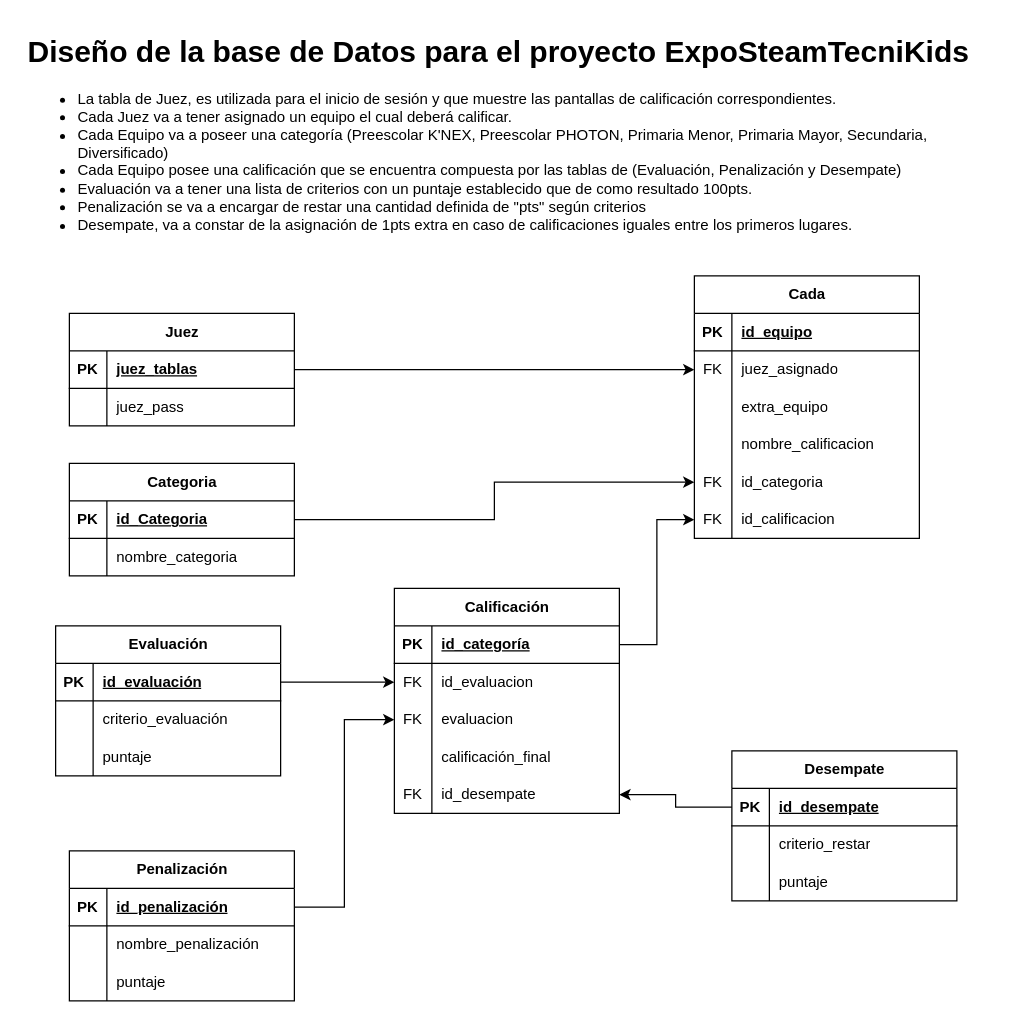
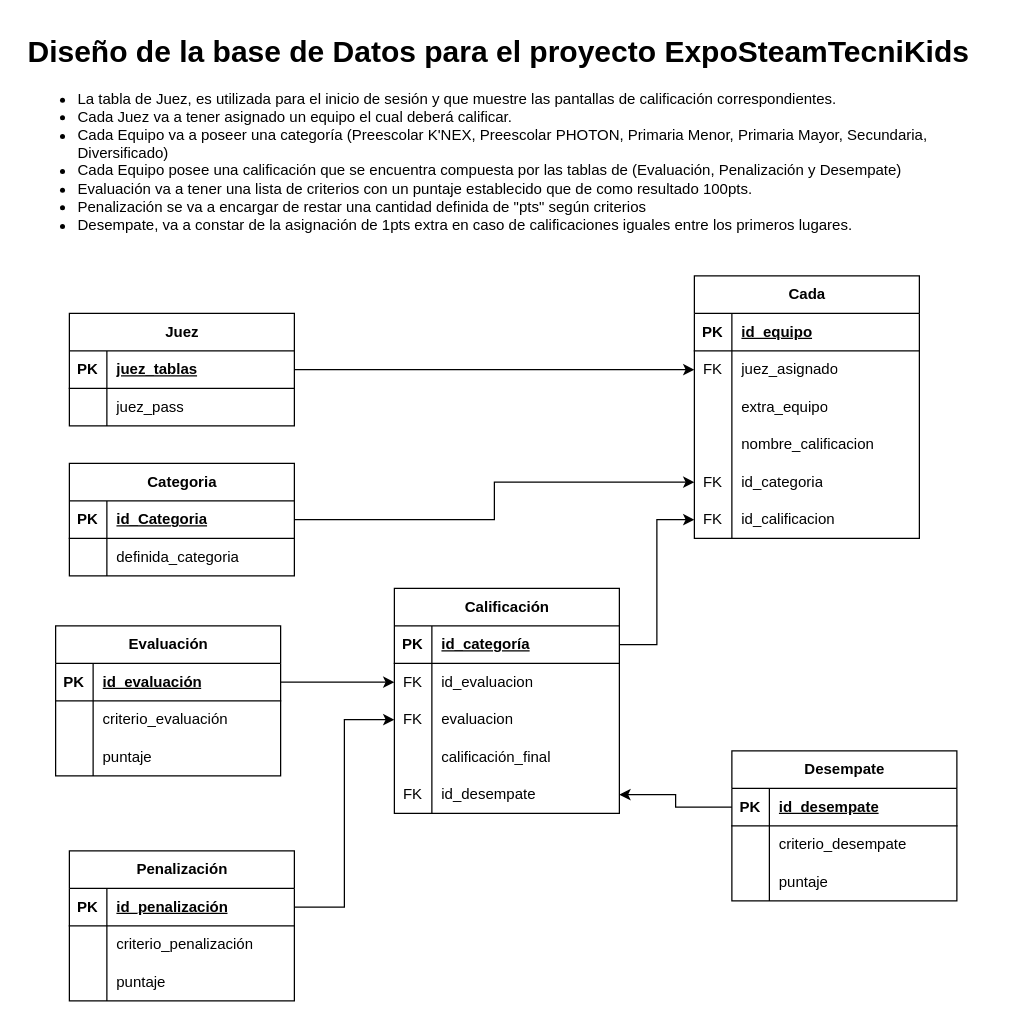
- <mxCell id="17" value="nombre_categoria" style="shape=partialRectangle;connectable=0;fillColor=none;top=0;left=0;bottom=0;right=0;align=left;spacingLeft=6;overflow=hidden;whiteSpace=wrap;html=1;" parent="15" vertex="1"><mxGeometry x="30" width="150" height="30" as="geometry"><mxRectangle width="150" height="30" as="alternateBounds" /></mxGeometry></mxCell>
+ <mxCell id="17" value="definida_categoria" style="shape=partialRectangle;connectable=0;fillColor=none;top=0;left=0;bottom=0;right=0;align=left;spacingLeft=6;overflow=hidden;whiteSpace=wrap;html=1;" parent="15" vertex="1"><mxGeometry x="30" width="150" height="30" as="geometry"><mxRectangle width="150" height="30" as="alternateBounds" /></mxGeometry></mxCell>
- <mxCell id="83" value="criterio_restar" style="shape=partialRectangle;connectable=0;fillColor=none;top=0;left=0;bottom=0;right=0;align=left;spacingLeft=6;overflow=hidden;whiteSpace=wrap;html=1;" parent="81" vertex="1"><mxGeometry x="30" width="150" height="30" as="geometry"><mxRectangle width="150" height="30" as="alternateBounds" /></mxGeometry></mxCell>
+ <mxCell id="83" value="criterio_desempate" style="shape=partialRectangle;connectable=0;fillColor=none;top=0;left=0;bottom=0;right=0;align=left;spacingLeft=6;overflow=hidden;whiteSpace=wrap;html=1;" parent="81" vertex="1"><mxGeometry x="30" width="150" height="30" as="geometry"><mxRectangle width="150" height="30" as="alternateBounds" /></mxGeometry></mxCell>
- <mxCell id="72" value="nombre_penalización" style="shape=partialRectangle;connectable=0;fillColor=none;top=0;left=0;bottom=0;right=0;align=left;spacingLeft=6;overflow=hidden;whiteSpace=wrap;html=1;" parent="70" vertex="1"><mxGeometry x="30" width="150" height="30" as="geometry"><mxRectangle width="150" height="30" as="alternateBounds" /></mxGeometry></mxCell>
+ <mxCell id="72" value="criterio_penalización" style="shape=partialRectangle;connectable=0;fillColor=none;top=0;left=0;bottom=0;right=0;align=left;spacingLeft=6;overflow=hidden;whiteSpace=wrap;html=1;" parent="70" vertex="1"><mxGeometry x="30" width="150" height="30" as="geometry"><mxRectangle width="150" height="30" as="alternateBounds" /></mxGeometry></mxCell>
